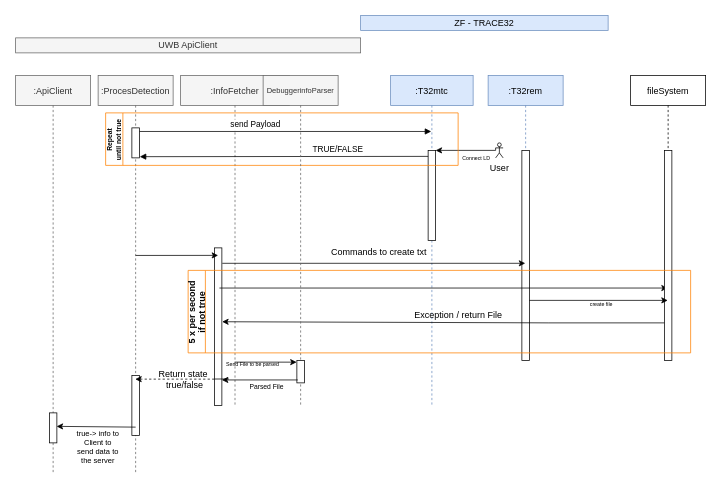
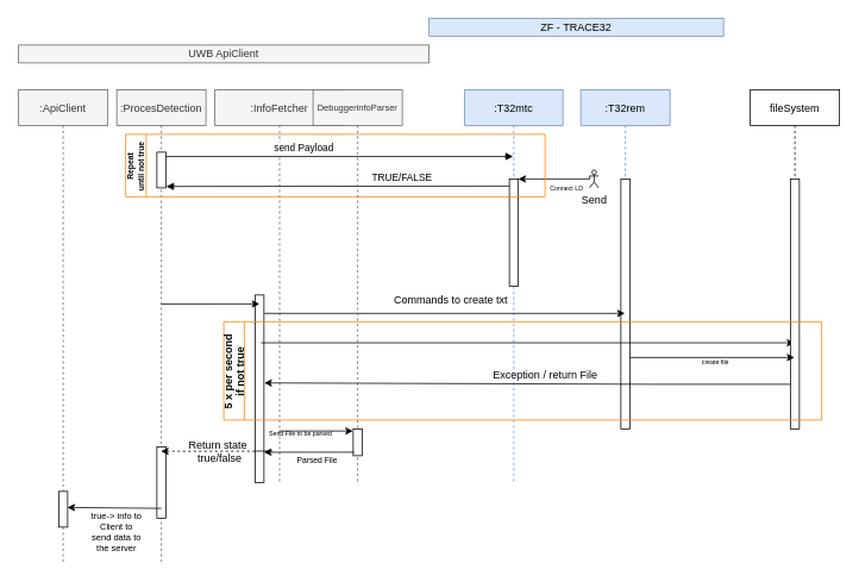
- <mxCell id="14" value="User" style="shape=umlActor;verticalLabelPosition=bottom;verticalAlign=top;html=1;outlineConnect=0;" parent="12" vertex="1"><mxGeometry x="10" y="90" width="10" height="20" as="geometry" /></mxCell>
+ <mxCell id="14" value="Send" style="shape=umlActor;verticalLabelPosition=bottom;verticalAlign=top;html=1;outlineConnect=0;" parent="12" vertex="1"><mxGeometry x="10" y="90" width="10" height="20" as="geometry" /></mxCell>
